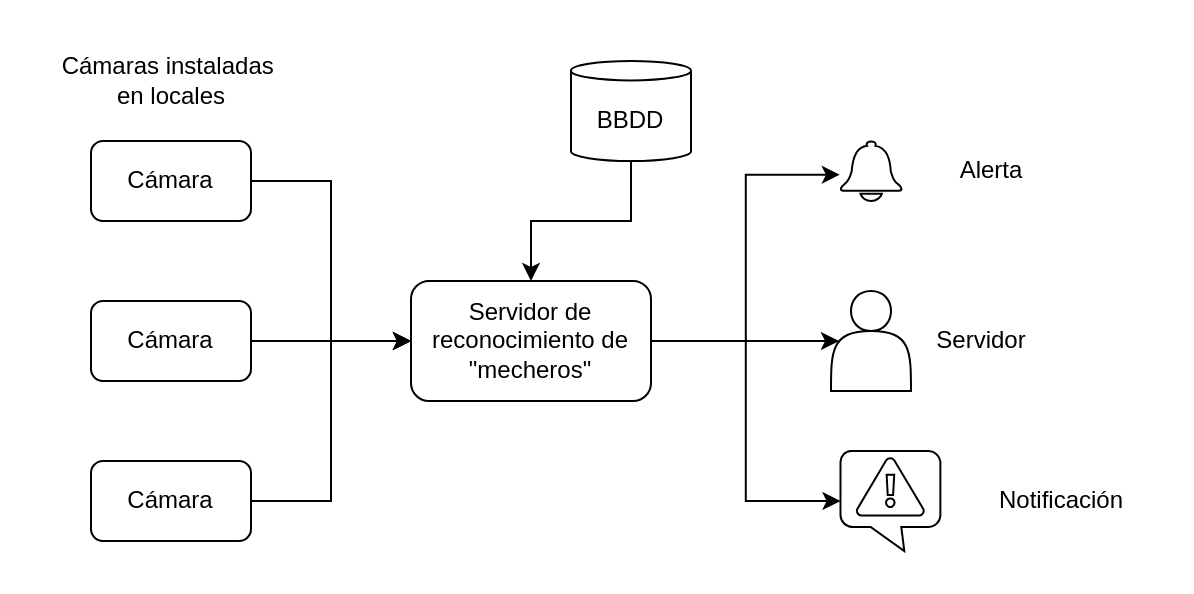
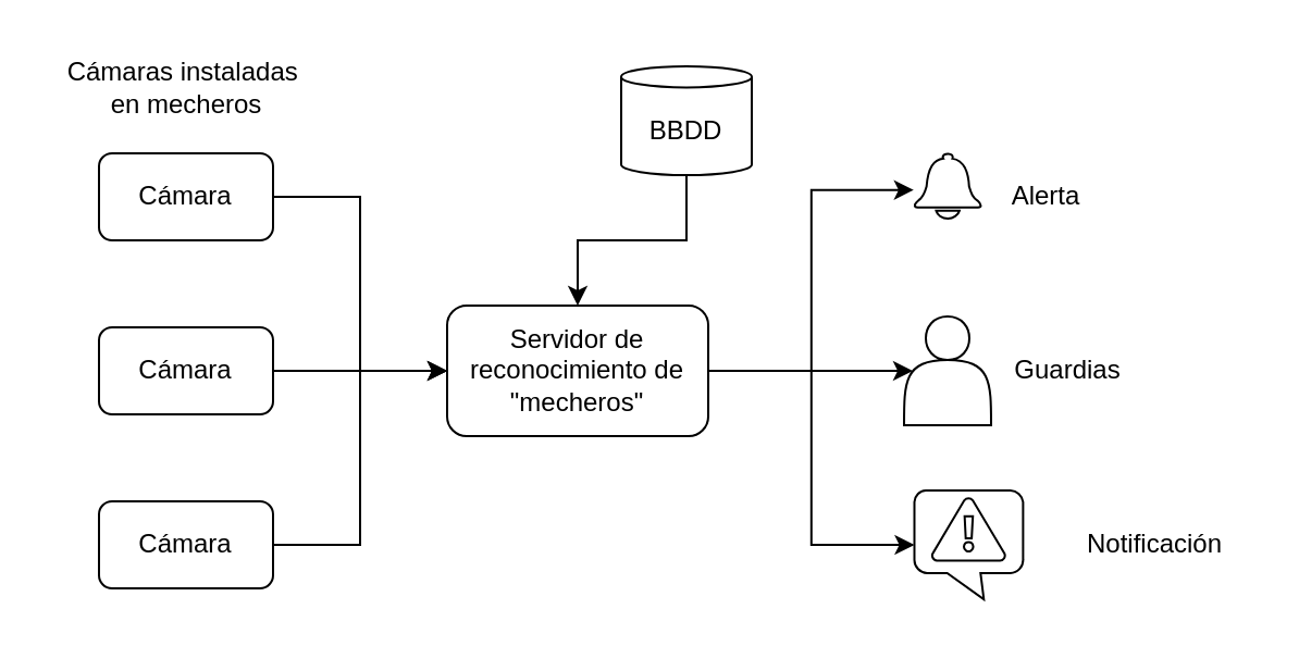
- <mxCell id="9" value="Cámaras instaladas&amp;nbsp;&lt;div&gt;en locales&lt;/div&gt;" style="text;html=1;align=center;verticalAlign=middle;resizable=0;points=[];autosize=1;strokeColor=none;fillColor=none;" vertex="1" parent="1"><mxGeometry x="20" y="20" width="130" height="40" as="geometry" /></mxCell>
+ <mxCell id="9" value="Cámaras instaladas&amp;nbsp;&lt;div&gt;en mecheros&lt;/div&gt;" style="text;html=1;align=center;verticalAlign=middle;resizable=0;points=[];autosize=1;strokeColor=none;fillColor=none;" vertex="1" parent="1"><mxGeometry x="20" y="20" width="130" height="40" as="geometry" /></mxCell>
- <mxCell id="16" value="Alerta" style="text;html=1;align=center;verticalAlign=middle;resizable=0;points=[];autosize=1;strokeColor=none;fillColor=none;" vertex="1" parent="1"><mxGeometry x="470" y="70" width="50" height="30" as="geometry" /></mxCell>
+ <mxCell id="16" value="Alerta" style="text;html=1;align=center;verticalAlign=middle;resizable=0;points=[];autosize=1;strokeColor=none;fillColor=none;" vertex="1" parent="1"><mxGeometry x="455" y="75" width="50" height="30" as="geometry" /></mxCell>
- <mxCell id="14" value="Servidor" style="text;html=1;align=center;verticalAlign=middle;resizable=0;points=[];autosize=1;strokeColor=none;fillColor=none;" vertex="1" parent="1"><mxGeometry x="455" y="155" width="70" height="30" as="geometry" /></mxCell>
+ <mxCell id="14" value="Guardias" style="text;html=1;align=center;verticalAlign=middle;resizable=0;points=[];autosize=1;strokeColor=none;fillColor=none;" vertex="1" parent="1"><mxGeometry x="455" y="155" width="70" height="30" as="geometry" /></mxCell>
